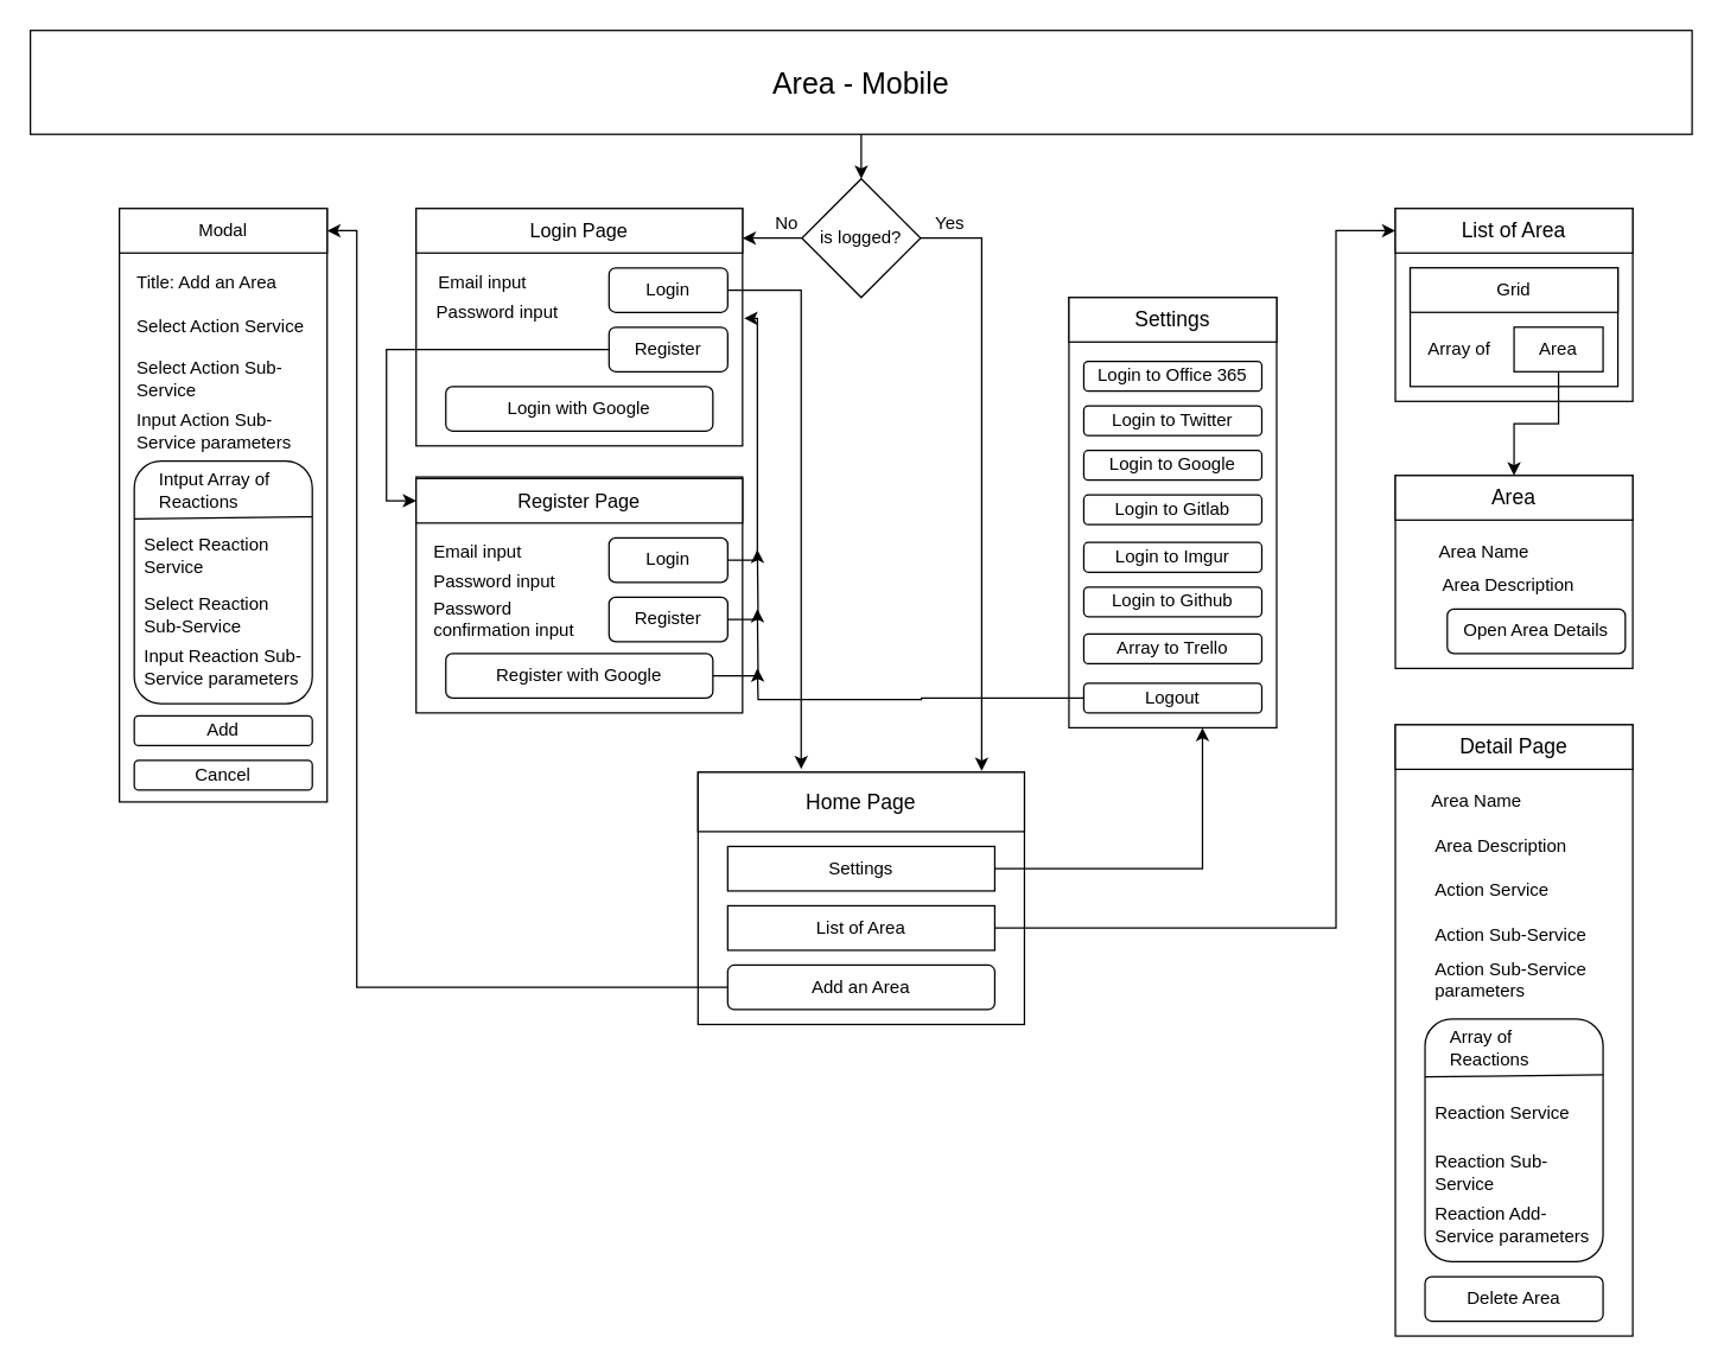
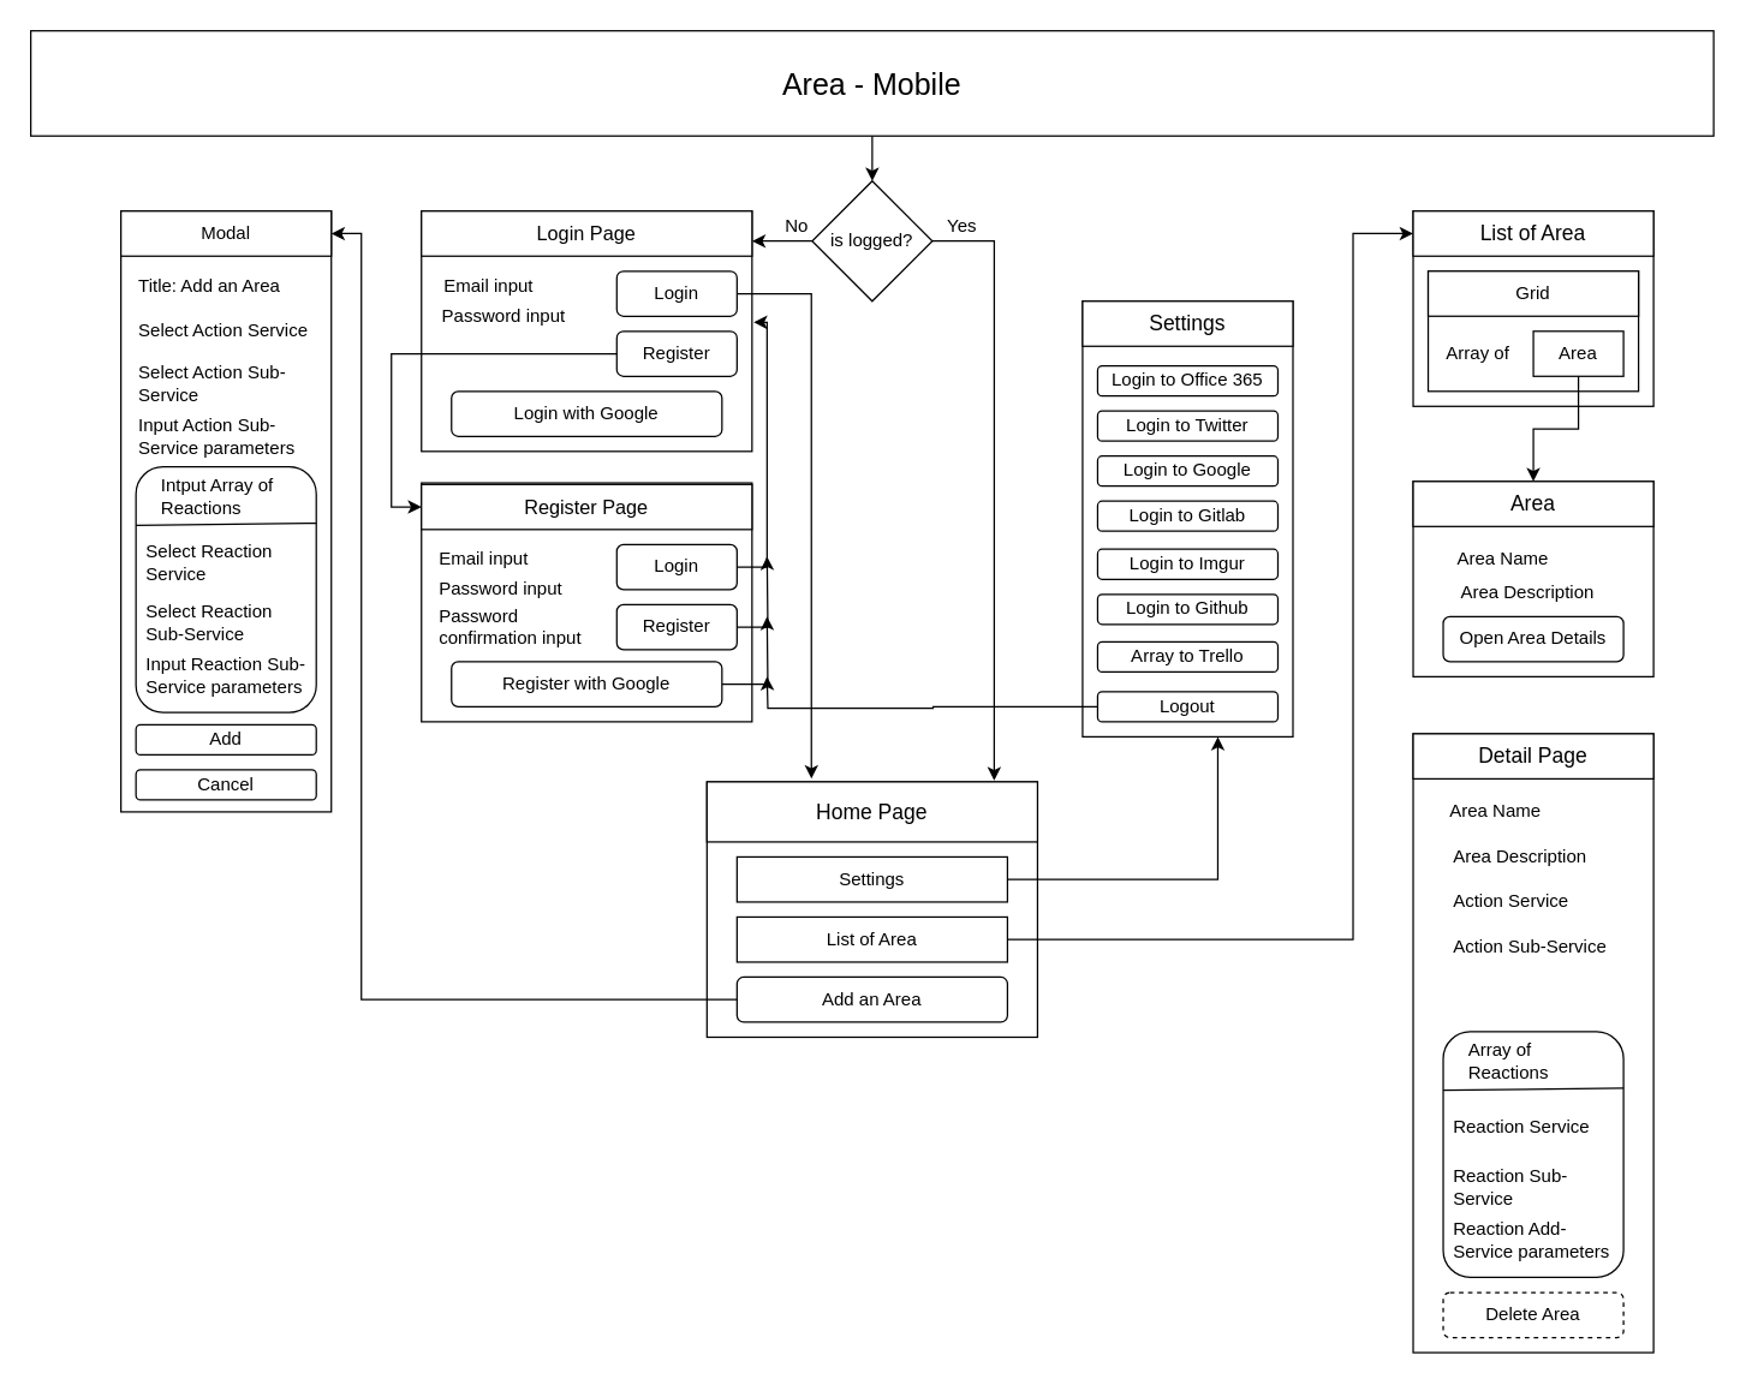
- <mxCell id="59" value="Open Area Details" style="rounded=1;whiteSpace=wrap;html=1;align=center;" parent="1" vertex="1"><mxGeometry x="975" y="410" width="120" height="30" as="geometry" /></mxCell>
+ <mxCell id="59" value="Open Area Details" style="rounded=1;whiteSpace=wrap;html=1;align=center;" parent="1" vertex="1"><mxGeometry x="960" y="410" width="120" height="30" as="geometry" /></mxCell>
- <mxCell id="74" value="Action Sub-Service parameters" style="text;html=1;strokeColor=none;fillColor=none;align=left;verticalAlign=middle;whiteSpace=wrap;rounded=0;" parent="1" vertex="1"><mxGeometry x="965" y="650" width="120" height="20" as="geometry" /></mxCell>
- <mxCell id="70" value="Delete Area" style="rounded=1;whiteSpace=wrap;html=1;align=center;" parent="1" vertex="1"><mxGeometry x="960" y="860" width="120" height="30" as="geometry" /></mxCell>
+ <mxCell id="70" value="Delete Area" style="rounded=1;whiteSpace=wrap;html=1;align=center;dashed=1;" parent="1" vertex="1"><mxGeometry x="960" y="860" width="120" height="30" as="geometry" /></mxCell>
